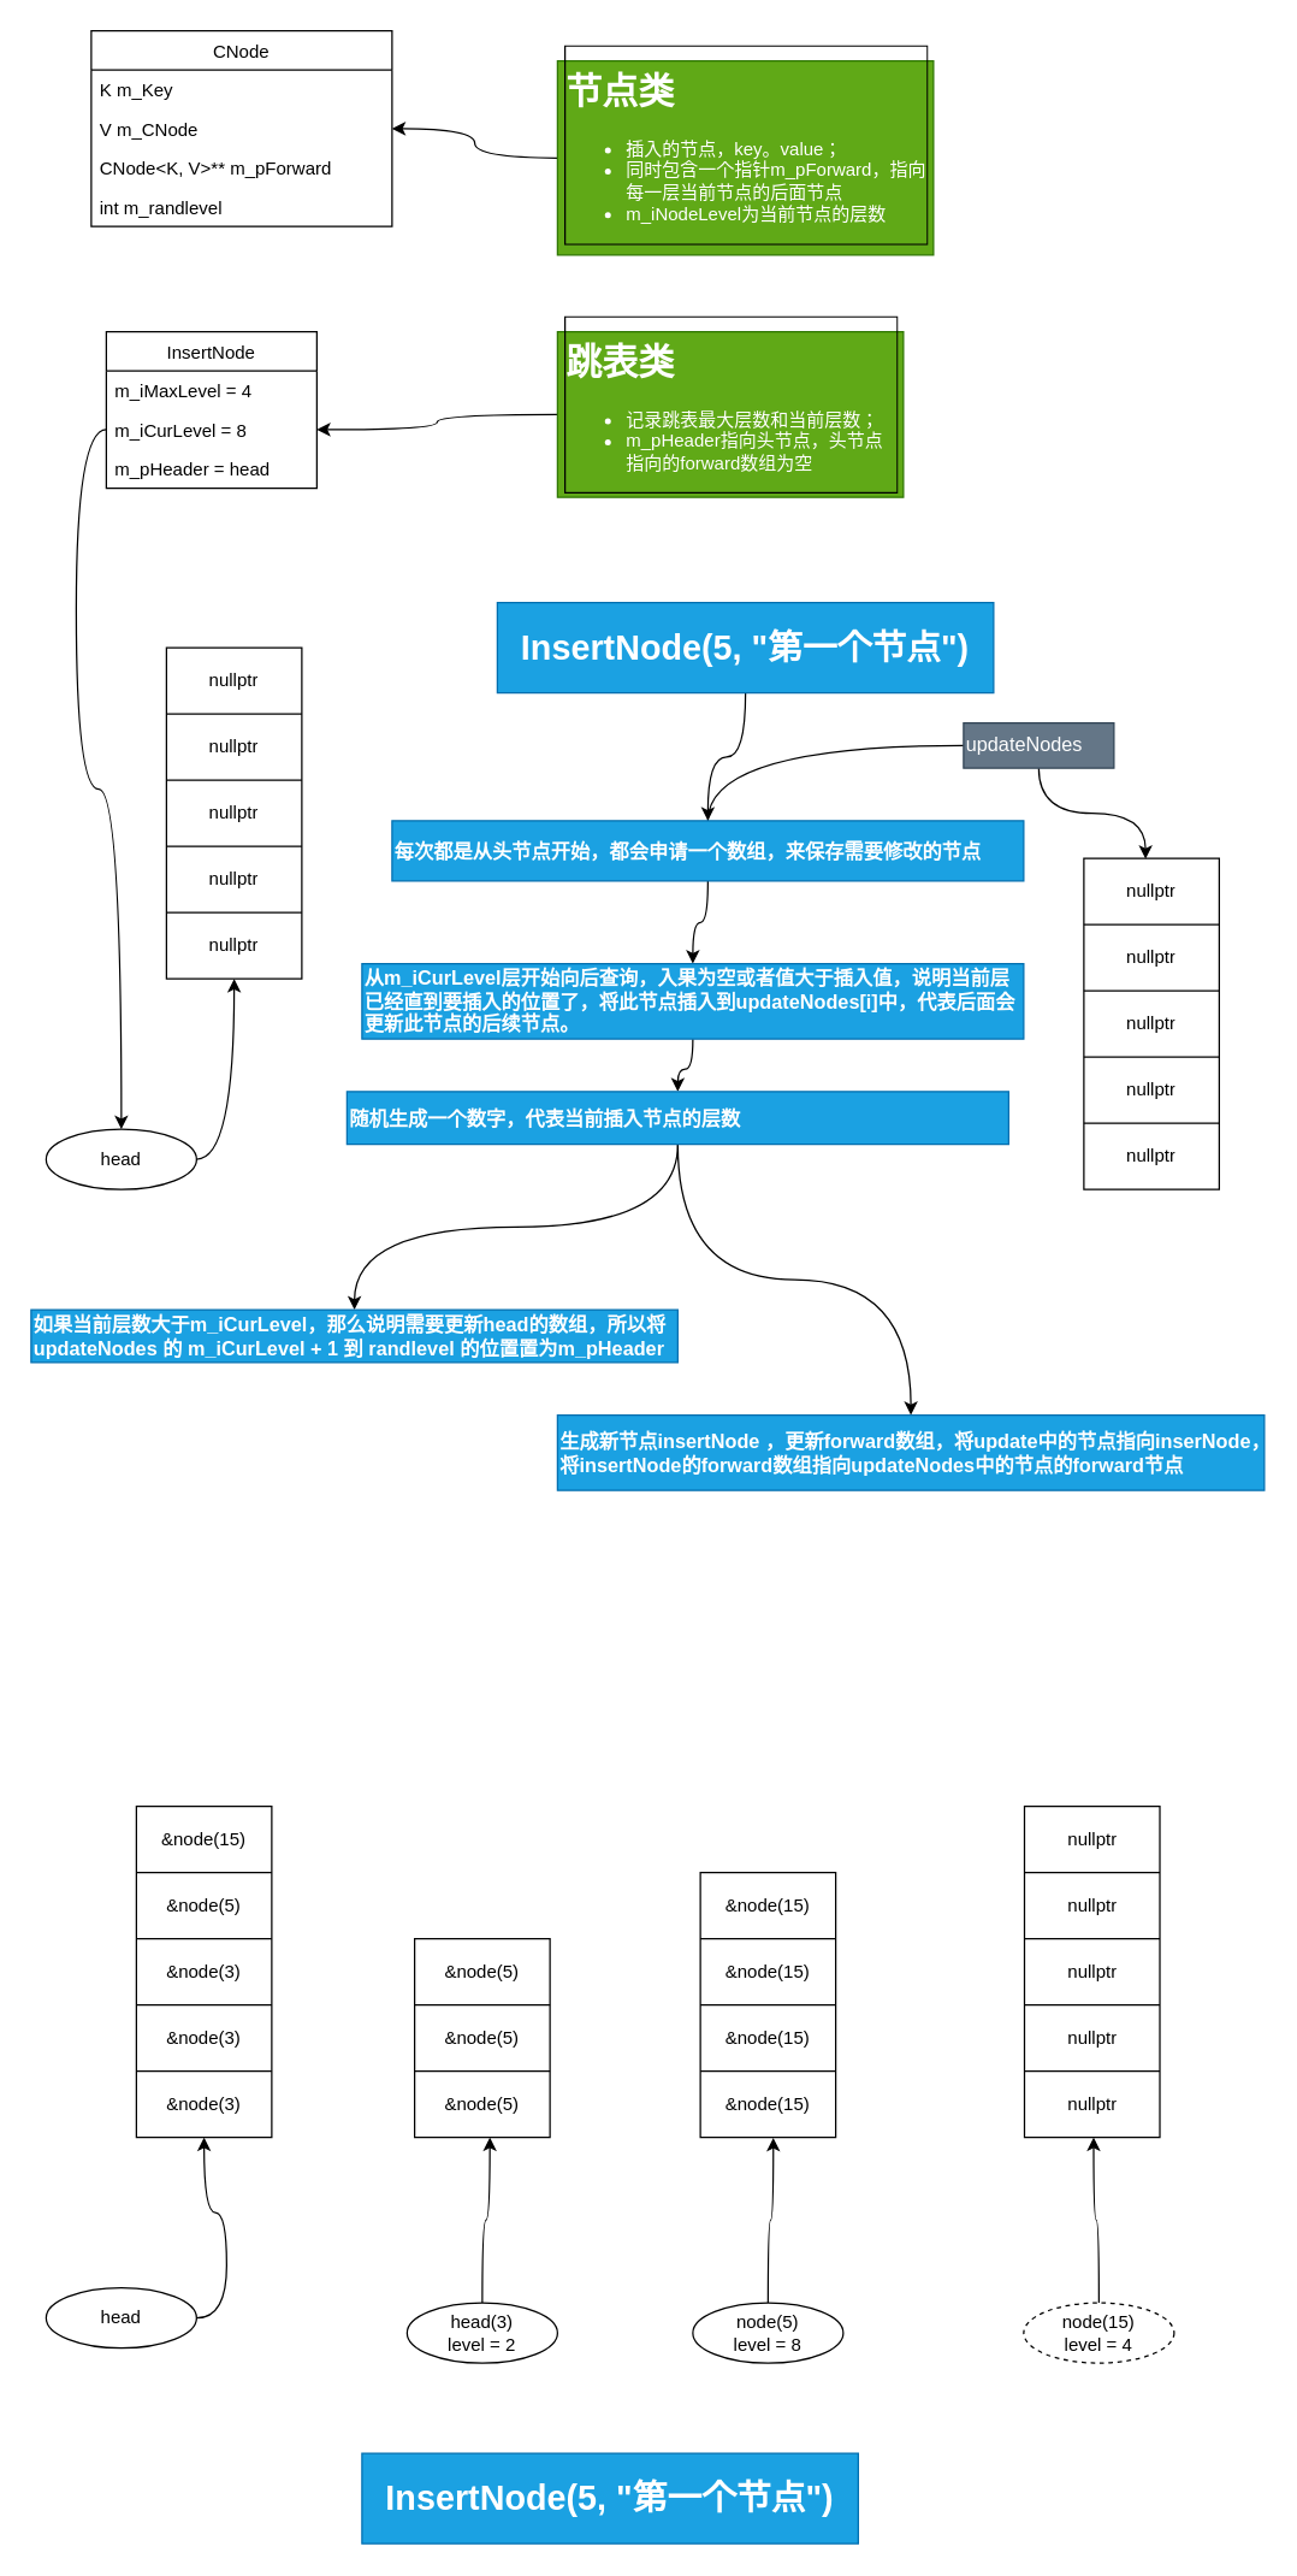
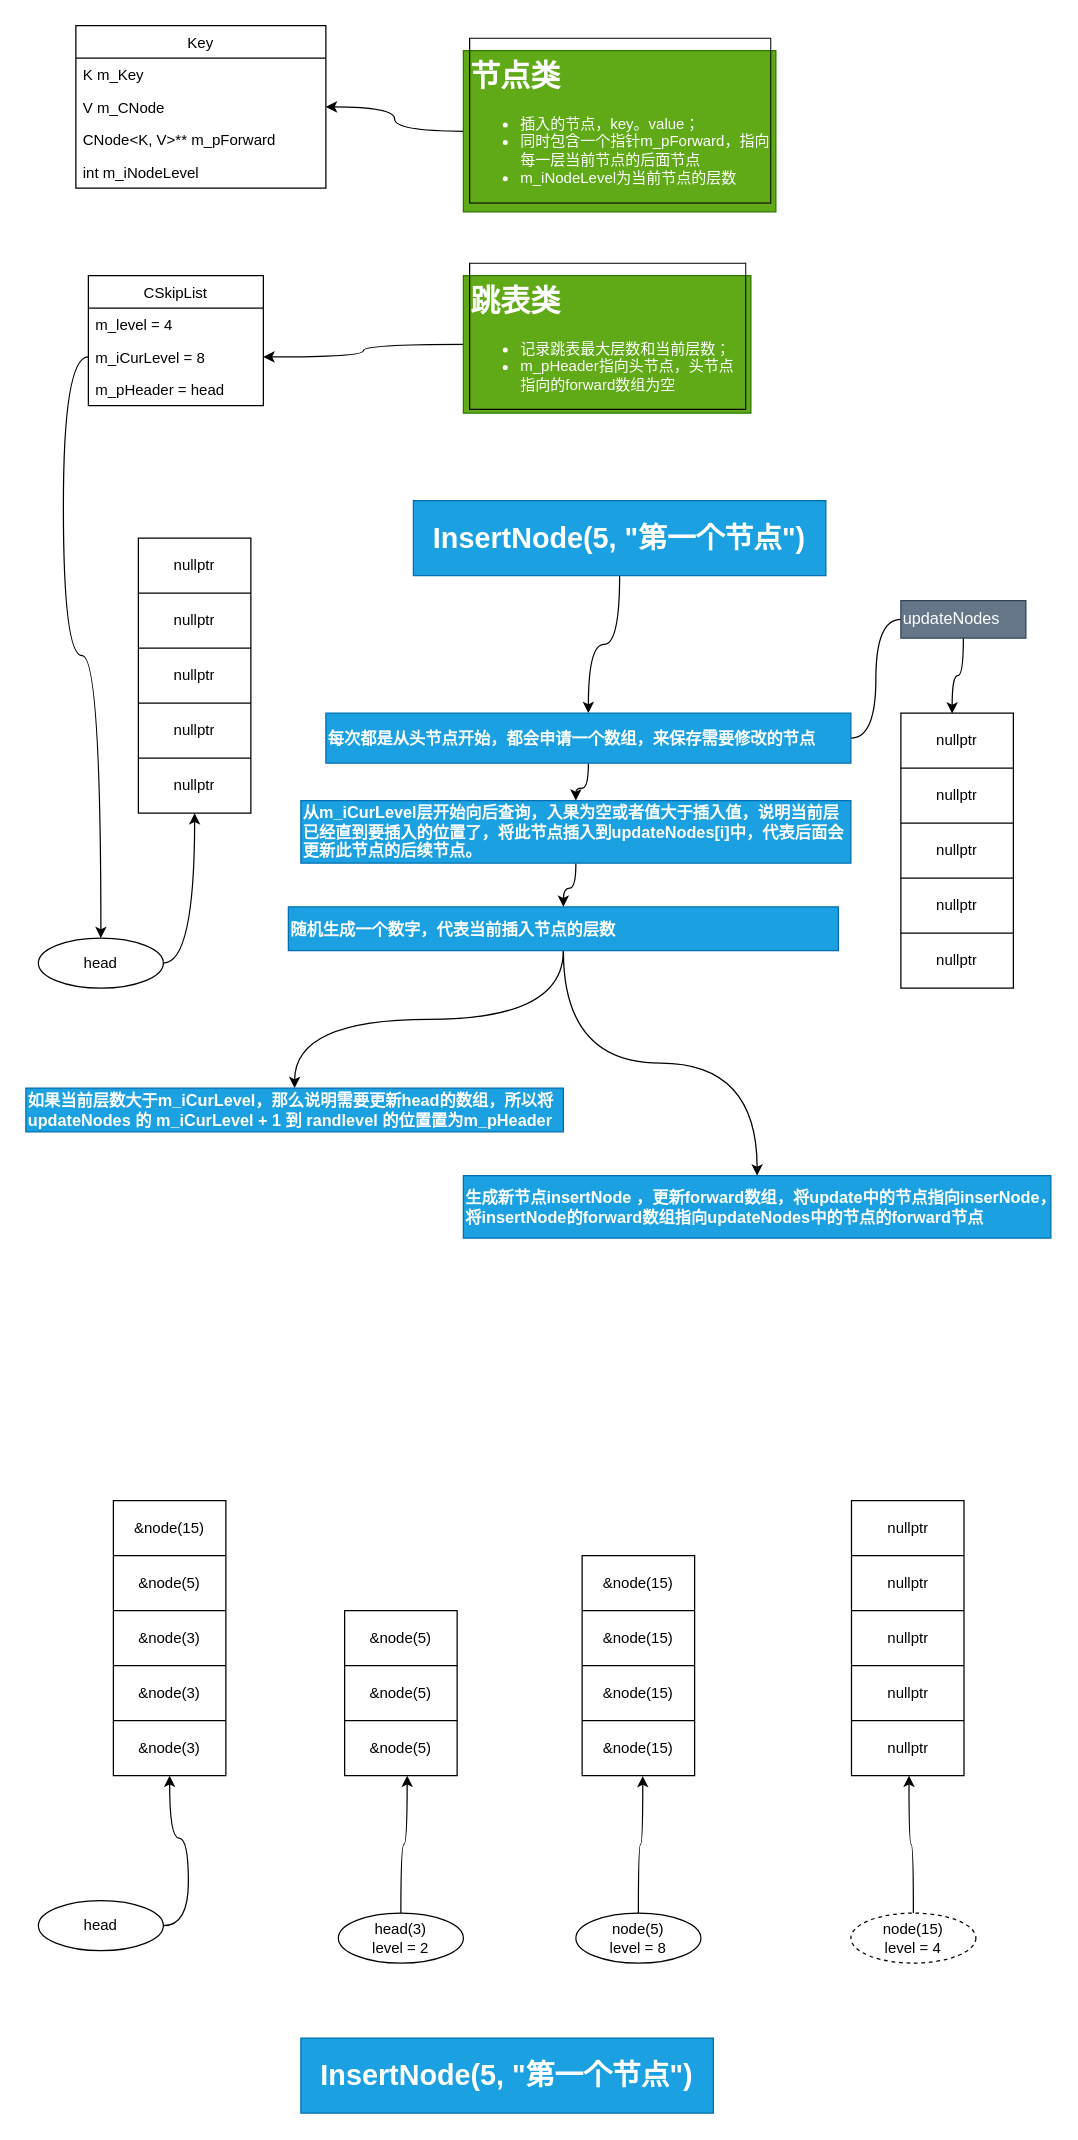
- <mxCell id="15" value="CNode" style="swimlane;fontStyle=0;childLayout=stackLayout;horizontal=1;startSize=26;fillColor=none;horizontalStack=0;resizeParent=1;resizeParentMax=0;resizeLast=0;collapsible=1;marginBottom=0;rounded=0;shadow=0;" vertex="1" parent="1"><mxGeometry x="60" y="20" width="200" height="130" as="geometry" /></mxCell>
+ <mxCell id="15" value="Key" style="swimlane;fontStyle=0;childLayout=stackLayout;horizontal=1;startSize=26;fillColor=none;horizontalStack=0;resizeParent=1;resizeParentMax=0;resizeLast=0;collapsible=1;marginBottom=0;rounded=0;shadow=0;" vertex="1" parent="1"><mxGeometry x="60" y="20" width="200" height="130" as="geometry" /></mxCell>
- <mxCell id="19" value="int m_randlevel" style="text;strokeColor=none;fillColor=none;align=left;verticalAlign=top;spacingLeft=4;spacingRight=4;overflow=hidden;rotatable=0;points=[[0,0.5],[1,0.5]];portConstraint=eastwest;" vertex="1" parent="15"><mxGeometry y="104" width="200" height="26" as="geometry" /></mxCell>
+ <mxCell id="19" value="int m_iNodeLevel" style="text;strokeColor=none;fillColor=none;align=left;verticalAlign=top;spacingLeft=4;spacingRight=4;overflow=hidden;rotatable=0;points=[[0,0.5],[1,0.5]];portConstraint=eastwest;" vertex="1" parent="15"><mxGeometry y="104" width="200" height="26" as="geometry" /></mxCell>
- <mxCell id="22" value="InsertNode" style="swimlane;fontStyle=0;childLayout=stackLayout;horizontal=1;startSize=26;fillColor=none;horizontalStack=0;resizeParent=1;resizeParentMax=0;resizeLast=0;collapsible=1;marginBottom=0;rounded=0;shadow=0;" vertex="1" parent="1"><mxGeometry x="70" y="220" width="140" height="104" as="geometry" /></mxCell>
+ <mxCell id="22" value="CSkipList" style="swimlane;fontStyle=0;childLayout=stackLayout;horizontal=1;startSize=26;fillColor=none;horizontalStack=0;resizeParent=1;resizeParentMax=0;resizeLast=0;collapsible=1;marginBottom=0;rounded=0;shadow=0;" vertex="1" parent="1"><mxGeometry x="70" y="220" width="140" height="104" as="geometry" /></mxCell>
- <mxCell id="23" value="m_iMaxLevel = 4" style="text;strokeColor=none;fillColor=none;align=left;verticalAlign=top;spacingLeft=4;spacingRight=4;overflow=hidden;rotatable=0;points=[[0,0.5],[1,0.5]];portConstraint=eastwest;" vertex="1" parent="22"><mxGeometry y="26" width="140" height="26" as="geometry" /></mxCell>
+ <mxCell id="23" value="m_level = 4" style="text;strokeColor=none;fillColor=none;align=left;verticalAlign=top;spacingLeft=4;spacingRight=4;overflow=hidden;rotatable=0;points=[[0,0.5],[1,0.5]];portConstraint=eastwest;" vertex="1" parent="22"><mxGeometry y="26" width="140" height="26" as="geometry" /></mxCell>
- <mxCell id="46" value="updateNodes" style="text;whiteSpace=wrap;html=1;fontSize=13;fillColor=#647687;strokeColor=#314354;fontColor=#ffffff;" vertex="1" parent="1"><mxGeometry x="640" y="480" width="100" height="30" as="geometry" /></mxCell>
+ <mxCell id="46" value="updateNodes" style="text;whiteSpace=wrap;html=1;fontSize=13;fillColor=#647687;strokeColor=#314354;fontColor=#ffffff;" vertex="1" parent="1"><mxGeometry x="720" y="480" width="100" height="30" as="geometry" /></mxCell>
- <mxCell id="33" value="每次都是从头节点开始，都会申请一个数组，来保存需要修改的节点" style="text;strokeColor=#006EAF;fillColor=#1ba1e2;html=1;fontSize=13;fontStyle=1;verticalAlign=middle;align=left;fontColor=#ffffff;" vertex="1" parent="1"><mxGeometry x="260" y="545" width="420" height="40" as="geometry" /></mxCell>
+ <mxCell id="33" value="每次都是从头节点开始，都会申请一个数组，来保存需要修改的节点" style="text;strokeColor=#006EAF;fillColor=#1ba1e2;html=1;fontSize=13;fontStyle=1;verticalAlign=middle;align=left;fontColor=#ffffff;" vertex="1" parent="1"><mxGeometry x="260" y="570" width="420" height="40" as="geometry" /></mxCell>
